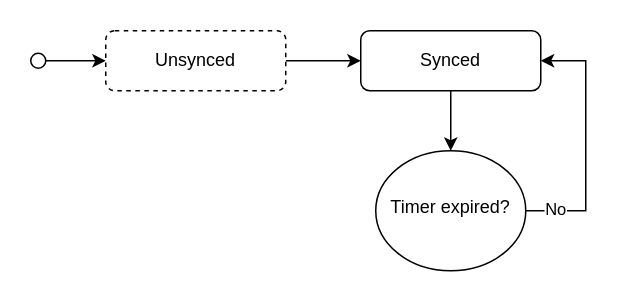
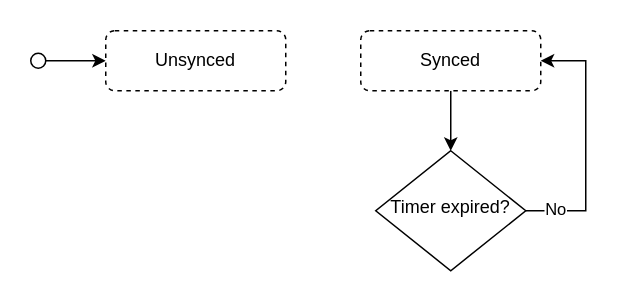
- <mxCell id="4" value="" style="edgeStyle=orthogonalEdgeStyle;rounded=0;orthogonalLoop=1;jettySize=auto;html=1;" edge="1" parent="1" source="5" target="10"><mxGeometry relative="1" as="geometry" /></mxCell>
- <mxCell id="10" value="Synced" style="rounded=1;whiteSpace=wrap;html=1;fontSize=12;glass=0;strokeWidth=1;shadow=0;" vertex="1" parent="1"><mxGeometry x="240" y="20" width="120" height="40" as="geometry" /></mxCell>
+ <mxCell id="10" value="Synced" style="rounded=1;whiteSpace=wrap;html=1;fontSize=12;glass=0;strokeWidth=1;shadow=0;dashed=1;" vertex="1" parent="1"><mxGeometry x="240" y="20" width="120" height="40" as="geometry" /></mxCell>
- <mxCell id="8" value="Timer expired?" style="ellipse;whiteSpace=wrap;html=1;shadow=0;fontFamily=Helvetica;fontSize=12;align=center;strokeWidth=1;spacing=6;spacingTop=-4;" vertex="1" parent="1"><mxGeometry x="250" y="100" width="100" height="80" as="geometry" /></mxCell>
+ <mxCell id="8" value="Timer expired?" style="rhombus;whiteSpace=wrap;html=1;shadow=0;fontFamily=Helvetica;fontSize=12;align=center;strokeWidth=1;spacing=6;spacingTop=-4;" vertex="1" parent="1"><mxGeometry x="250" y="100" width="100" height="80" as="geometry" /></mxCell>
